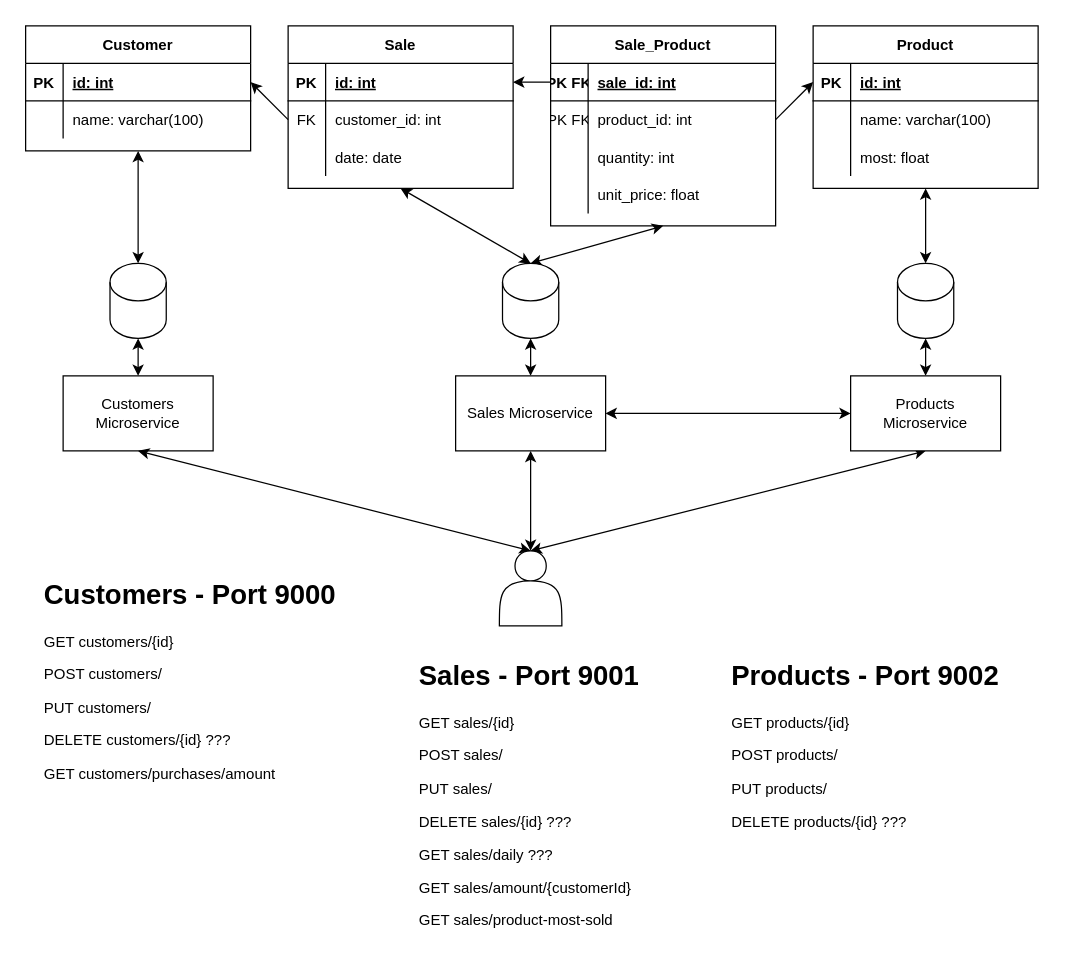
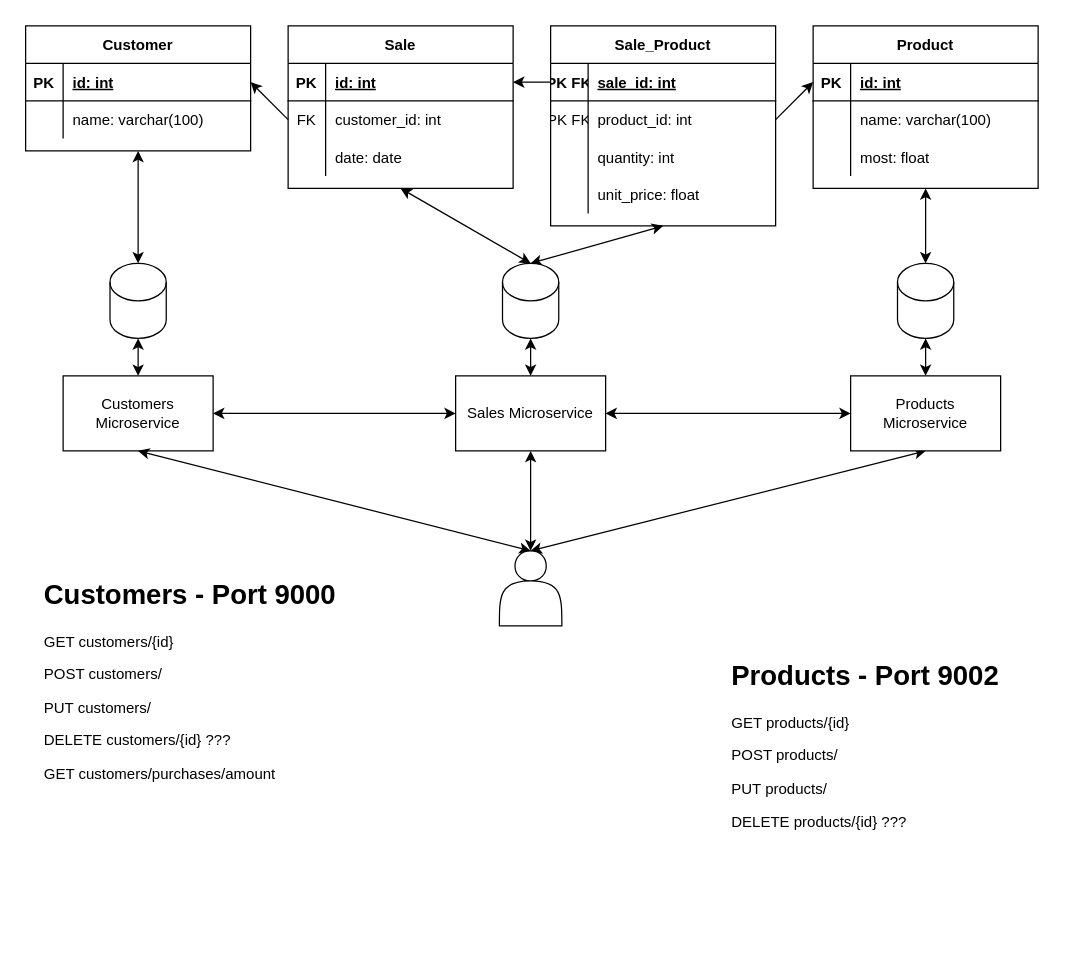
+ <mxCell id="11" style="edgeStyle=none;rounded=0;orthogonalLoop=1;jettySize=auto;html=1;exitX=0;exitY=0.5;exitDx=0;exitDy=0;entryX=1;entryY=0.5;entryDx=0;entryDy=0;startArrow=classic;startFill=1;" edge="1" parent="1" source="13" target="3"><mxGeometry relative="1" as="geometry" /></mxCell>
- <mxCell id="55" value="&lt;h1&gt;&lt;font style=&quot;font-size: 22px;&quot;&gt;Sales - Port 9001&lt;/font&gt;&lt;/h1&gt;&lt;p&gt;GET sales/{id}&lt;br&gt;&lt;/p&gt;&lt;p&gt;POST sales/&lt;/p&gt;&lt;p&gt;PUT sales/&lt;/p&gt;&lt;p&gt;DELETE sales/{id} ???&lt;/p&gt;&lt;p&gt;GET sales/daily ???&lt;/p&gt;&lt;p&gt;GET sales/amount/{customerId}&lt;/p&gt;&lt;p&gt;GET sales/product-most-sold&lt;br&gt;&lt;/p&gt;" style="text;html=1;strokeColor=none;fillColor=none;spacing=5;spacingTop=-20;whiteSpace=wrap;overflow=hidden;rounded=0;" vertex="1" parent="1"><mxGeometry x="330" y="520" width="220" height="240" as="geometry" /></mxCell>
